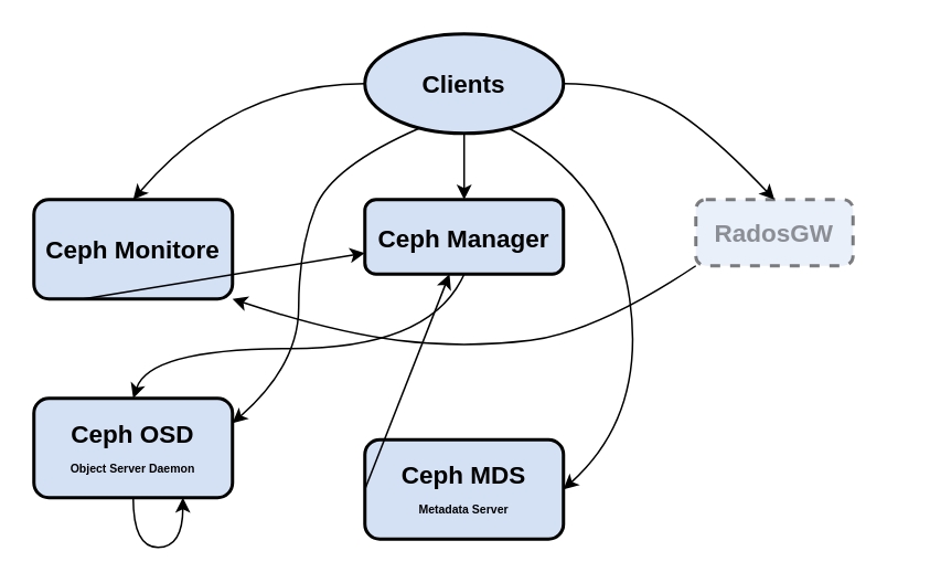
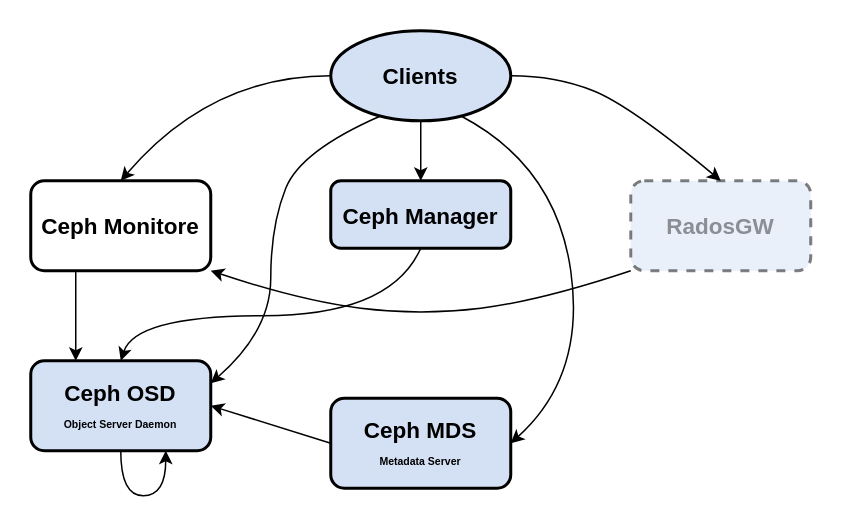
- <mxCell id="6" value="RadosGW" style="rounded=1;whiteSpace=wrap;html=1;strokeWidth=2;fontColor=#000000;fontStyle=1;fontSize=15;fillColor=#D4E1F5;dashed=1;gradientColor=none;gradientDirection=north;opacity=50;textOpacity=40;" vertex="1" parent="1"><mxGeometry x="420" y="120" width="95" height="40" as="geometry" /></mxCell>
+ <mxCell id="6" value="RadosGW" style="rounded=1;whiteSpace=wrap;html=1;strokeWidth=2;fontColor=#000000;fontStyle=1;fontSize=15;fillColor=#D4E1F5;dashed=1;gradientColor=none;gradientDirection=north;opacity=50;textOpacity=40;" vertex="1" parent="1"><mxGeometry x="420" y="120" width="120" height="60" as="geometry" /></mxCell>
- <mxCell id="2" value="Ceph Monitore" style="rounded=1;whiteSpace=wrap;html=1;strokeWidth=2;fontColor=#000000;fontStyle=1;fontSize=15;fillColor=#D4E1F5;" vertex="1" parent="1"><mxGeometry x="20" y="120" width="120" height="60" as="geometry" /></mxCell>
+ <mxCell id="2" value="Ceph Monitore" style="rounded=1;whiteSpace=wrap;html=1;strokeWidth=2;fontColor=#000000;fontStyle=1;fontSize=15;fillColor=#ffffff;" vertex="1" parent="1"><mxGeometry x="20" y="120" width="120" height="60" as="geometry" /></mxCell>
- <mxCell id="15" value="" style="endArrow=classic;html=1;fontSize=15;fontColor=#000000;exitX=0.25;exitY=1;exitDx=0;exitDy=0;" edge="1" parent="1" source="2" target="4"><mxGeometry width="50" height="50" relative="1" as="geometry"><mxPoint x="0" y="230" as="sourcePoint" /><mxPoint x="50" y="180" as="targetPoint" /></mxGeometry></mxCell>
+ <mxCell id="15" value="" style="endArrow=classic;html=1;fontSize=15;fontColor=#000000;exitX=0.25;exitY=1;exitDx=0;exitDy=0;entryX=0.25;entryY=0;entryDx=0;entryDy=0;" edge="1" parent="1" source="2" target="3"><mxGeometry width="50" height="50" relative="1" as="geometry"><mxPoint x="0" y="230" as="sourcePoint" /><mxPoint x="50" y="180" as="targetPoint" /></mxGeometry></mxCell>
- <mxCell id="17" value="" style="endArrow=classic;html=1;fontSize=15;fontColor=#000000;exitX=0;exitY=0.5;exitDx=0;exitDy=0;" edge="1" parent="1" source="5" target="4"><mxGeometry width="50" height="50" relative="1" as="geometry"><mxPoint x="160" y="330" as="sourcePoint" /><mxPoint x="210" y="280" as="targetPoint" /></mxGeometry></mxCell>
+ <mxCell id="17" value="" style="endArrow=classic;html=1;fontSize=15;fontColor=#000000;exitX=0;exitY=0.5;exitDx=0;exitDy=0;entryX=1;entryY=0.5;entryDx=0;entryDy=0;" edge="1" parent="1" source="5" target="3"><mxGeometry width="50" height="50" relative="1" as="geometry"><mxPoint x="160" y="330" as="sourcePoint" /><mxPoint x="210" y="280" as="targetPoint" /></mxGeometry></mxCell>
